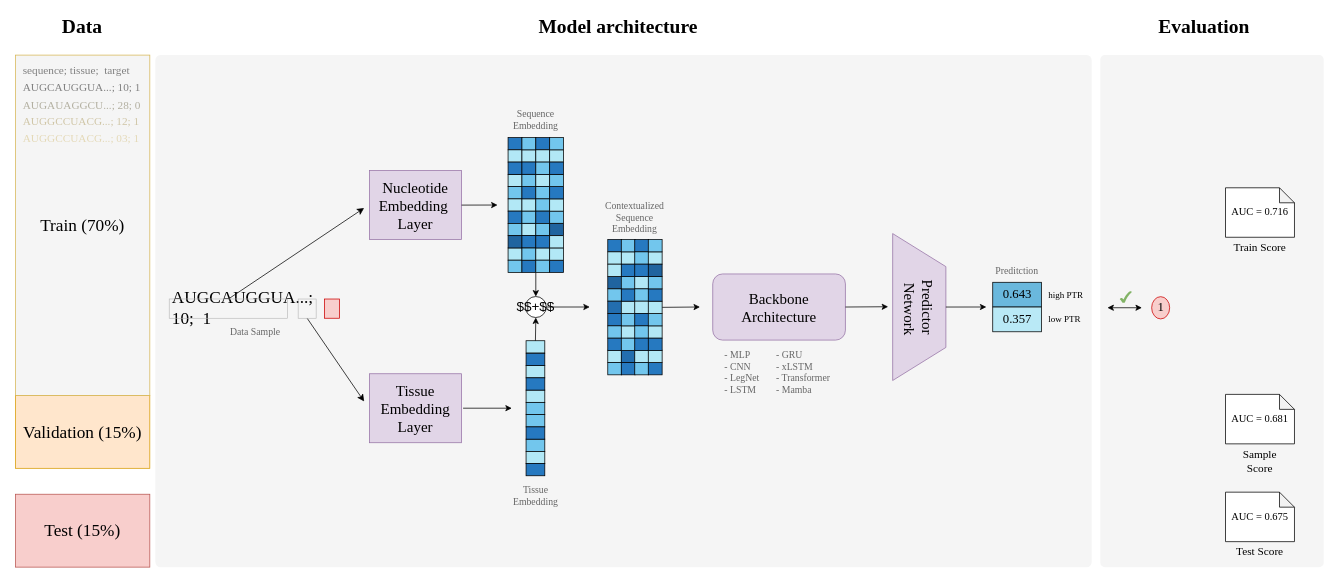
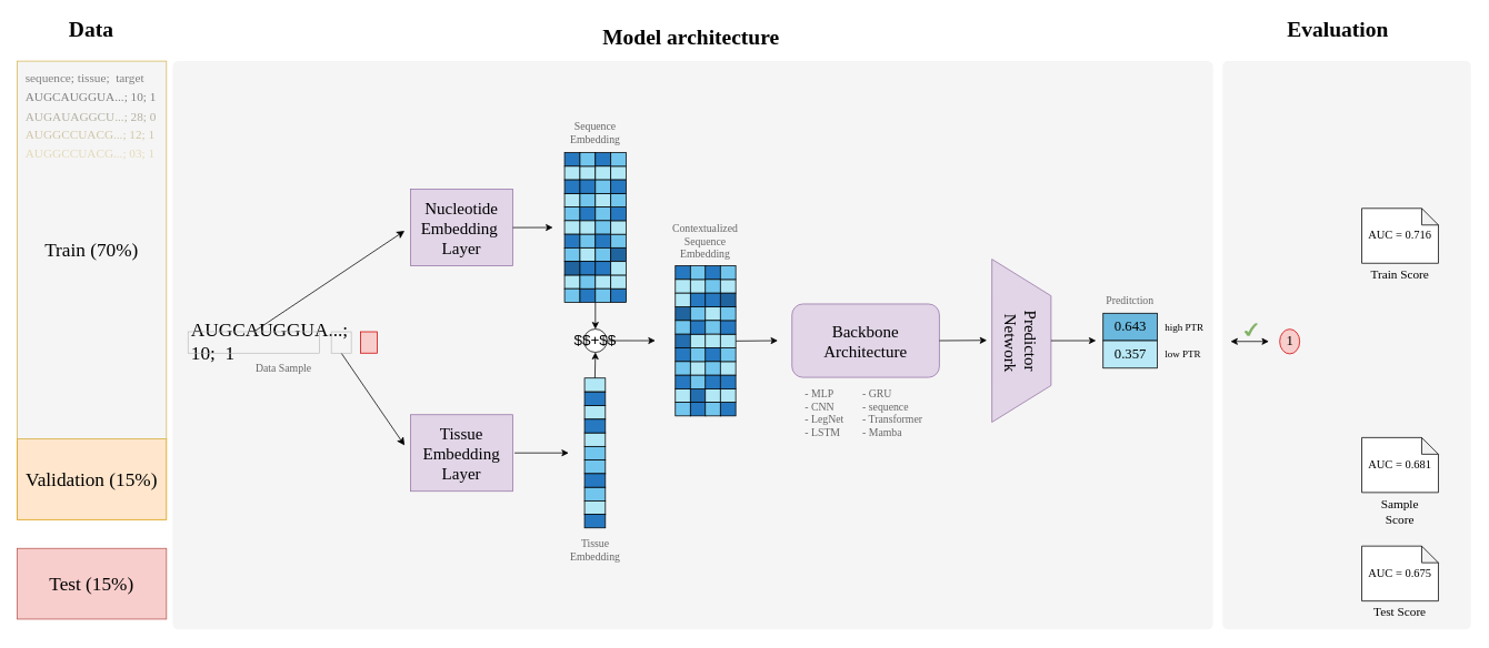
- <mxCell id="44" value="Model architecture" style="text;html=1;align=center;verticalAlign=middle;whiteSpace=wrap;rounded=0;fontFamily=Source Sans Pro;fontSize=26;fontStyle=1" vertex="1" parent="1"><mxGeometry x="705" y="20" width="238" height="30" as="geometry" /></mxCell>
+ <mxCell id="44" value="Model architecture" style="text;html=1;align=center;verticalAlign=middle;whiteSpace=wrap;rounded=0;fontFamily=Source Sans Pro;fontSize=26;fontStyle=1" vertex="1" parent="1"><mxGeometry x="710" y="30" width="238" height="30" as="geometry" /></mxCell>
- <mxCell id="36" value="&lt;div style=&quot;forced-color-adjust: none; font-style: normal; font-variant-ligatures: normal; font-variant-caps: normal; font-weight: 400; letter-spacing: normal; orphans: 2; text-align: left; text-indent: 0px; text-transform: none; widows: 2; word-spacing: 0px; -webkit-text-stroke-width: 0px; white-space: normal; text-decoration-thickness: initial; text-decoration-style: initial; text-decoration-color: initial;&quot;&gt;&lt;span style=&quot;forced-color-adjust: none;&quot;&gt;- GRU&lt;/span&gt;&lt;/div&gt;&lt;div style=&quot;forced-color-adjust: none; font-style: normal; font-variant-ligatures: normal; font-variant-caps: normal; font-weight: 400; letter-spacing: normal; orphans: 2; text-align: left; text-indent: 0px; text-transform: none; widows: 2; word-spacing: 0px; -webkit-text-stroke-width: 0px; white-space: normal; text-decoration-thickness: initial; text-decoration-style: initial; text-decoration-color: initial;&quot;&gt;&lt;font style=&quot;forced-color-adjust: none;&quot;&gt;- xLSTM&lt;/font&gt;&lt;/div&gt;&lt;div style=&quot;forced-color-adjust: none; font-style: normal; font-variant-ligatures: normal; font-variant-caps: normal; font-weight: 400; letter-spacing: normal; orphans: 2; text-align: left; text-indent: 0px; text-transform: none; widows: 2; word-spacing: 0px; -webkit-text-stroke-width: 0px; white-space: normal; text-decoration-thickness: initial; text-decoration-style: initial; text-decoration-color: initial;&quot;&gt;&lt;font style=&quot;forced-color-adjust: none;&quot;&gt;- Transformer&lt;/font&gt;&lt;/div&gt;&lt;div style=&quot;forced-color-adjust: none; font-style: normal; font-variant-ligatures: normal; font-variant-caps: normal; font-weight: 400; letter-spacing: normal; orphans: 2; text-align: left; text-indent: 0px; text-transform: none; widows: 2; word-spacing: 0px; -webkit-text-stroke-width: 0px; white-space: normal; text-decoration-thickness: initial; text-decoration-style: initial; text-decoration-color: initial;&quot;&gt;&lt;font style=&quot;forced-color-adjust: none;&quot;&gt;- Mamba&lt;/font&gt;&lt;/div&gt;" style="text;whiteSpace=wrap;html=1;fontSize=13;fontFamily=Source Sans Pro;fontColor=#666666;labelBackgroundColor=none;" vertex="1" parent="1"><mxGeometry x="1032.5" y="458" width="81" height="70.94" as="geometry" /></mxCell>
+ <mxCell id="36" value="&lt;div style=&quot;forced-color-adjust: none; font-style: normal; font-variant-ligatures: normal; font-variant-caps: normal; font-weight: 400; letter-spacing: normal; orphans: 2; text-align: left; text-indent: 0px; text-transform: none; widows: 2; word-spacing: 0px; -webkit-text-stroke-width: 0px; white-space: normal; text-decoration-thickness: initial; text-decoration-style: initial; text-decoration-color: initial;&quot;&gt;&lt;span style=&quot;forced-color-adjust: none;&quot;&gt;- GRU&lt;/span&gt;&lt;/div&gt;&lt;div style=&quot;forced-color-adjust: none; font-style: normal; font-variant-ligatures: normal; font-variant-caps: normal; font-weight: 400; letter-spacing: normal; orphans: 2; text-align: left; text-indent: 0px; text-transform: none; widows: 2; word-spacing: 0px; -webkit-text-stroke-width: 0px; white-space: normal; text-decoration-thickness: initial; text-decoration-style: initial; text-decoration-color: initial;&quot;&gt;&lt;font style=&quot;forced-color-adjust: none;&quot;&gt;- sequence&lt;/font&gt;&lt;/div&gt;&lt;div style=&quot;forced-color-adjust: none; font-style: normal; font-variant-ligatures: normal; font-variant-caps: normal; font-weight: 400; letter-spacing: normal; orphans: 2; text-align: left; text-indent: 0px; text-transform: none; widows: 2; word-spacing: 0px; -webkit-text-stroke-width: 0px; white-space: normal; text-decoration-thickness: initial; text-decoration-style: initial; text-decoration-color: initial;&quot;&gt;&lt;font style=&quot;forced-color-adjust: none;&quot;&gt;- Transformer&lt;/font&gt;&lt;/div&gt;&lt;div style=&quot;forced-color-adjust: none; font-style: normal; font-variant-ligatures: normal; font-variant-caps: normal; font-weight: 400; letter-spacing: normal; orphans: 2; text-align: left; text-indent: 0px; text-transform: none; widows: 2; word-spacing: 0px; -webkit-text-stroke-width: 0px; white-space: normal; text-decoration-thickness: initial; text-decoration-style: initial; text-decoration-color: initial;&quot;&gt;&lt;font style=&quot;forced-color-adjust: none;&quot;&gt;- Mamba&lt;/font&gt;&lt;/div&gt;" style="text;whiteSpace=wrap;html=1;fontSize=13;fontFamily=Source Sans Pro;fontColor=#666666;labelBackgroundColor=none;" vertex="1" parent="1"><mxGeometry x="1032.5" y="458" width="81" height="70.94" as="geometry" /></mxCell>
- <mxCell id="8" value="Test (15%)" style="rounded=0;whiteSpace=wrap;html=1;fontSize=23;fillColor=#f8cecc;strokeColor=#b85450;fontFamily=Source Sans Pro;" parent="1" vertex="1"><mxGeometry x="20" y="658.758" width="179.13" height="97.244" as="geometry" /></mxCell>
+ <mxCell id="8" value="Test (15%)" style="rounded=0;whiteSpace=wrap;html=1;fontSize=23;fillColor=#f8cecc;strokeColor=#b85450;fontFamily=Source Sans Pro;" parent="1" vertex="1"><mxGeometry x="20" y="658.758" width="179.13" height="85" as="geometry" /></mxCell>
